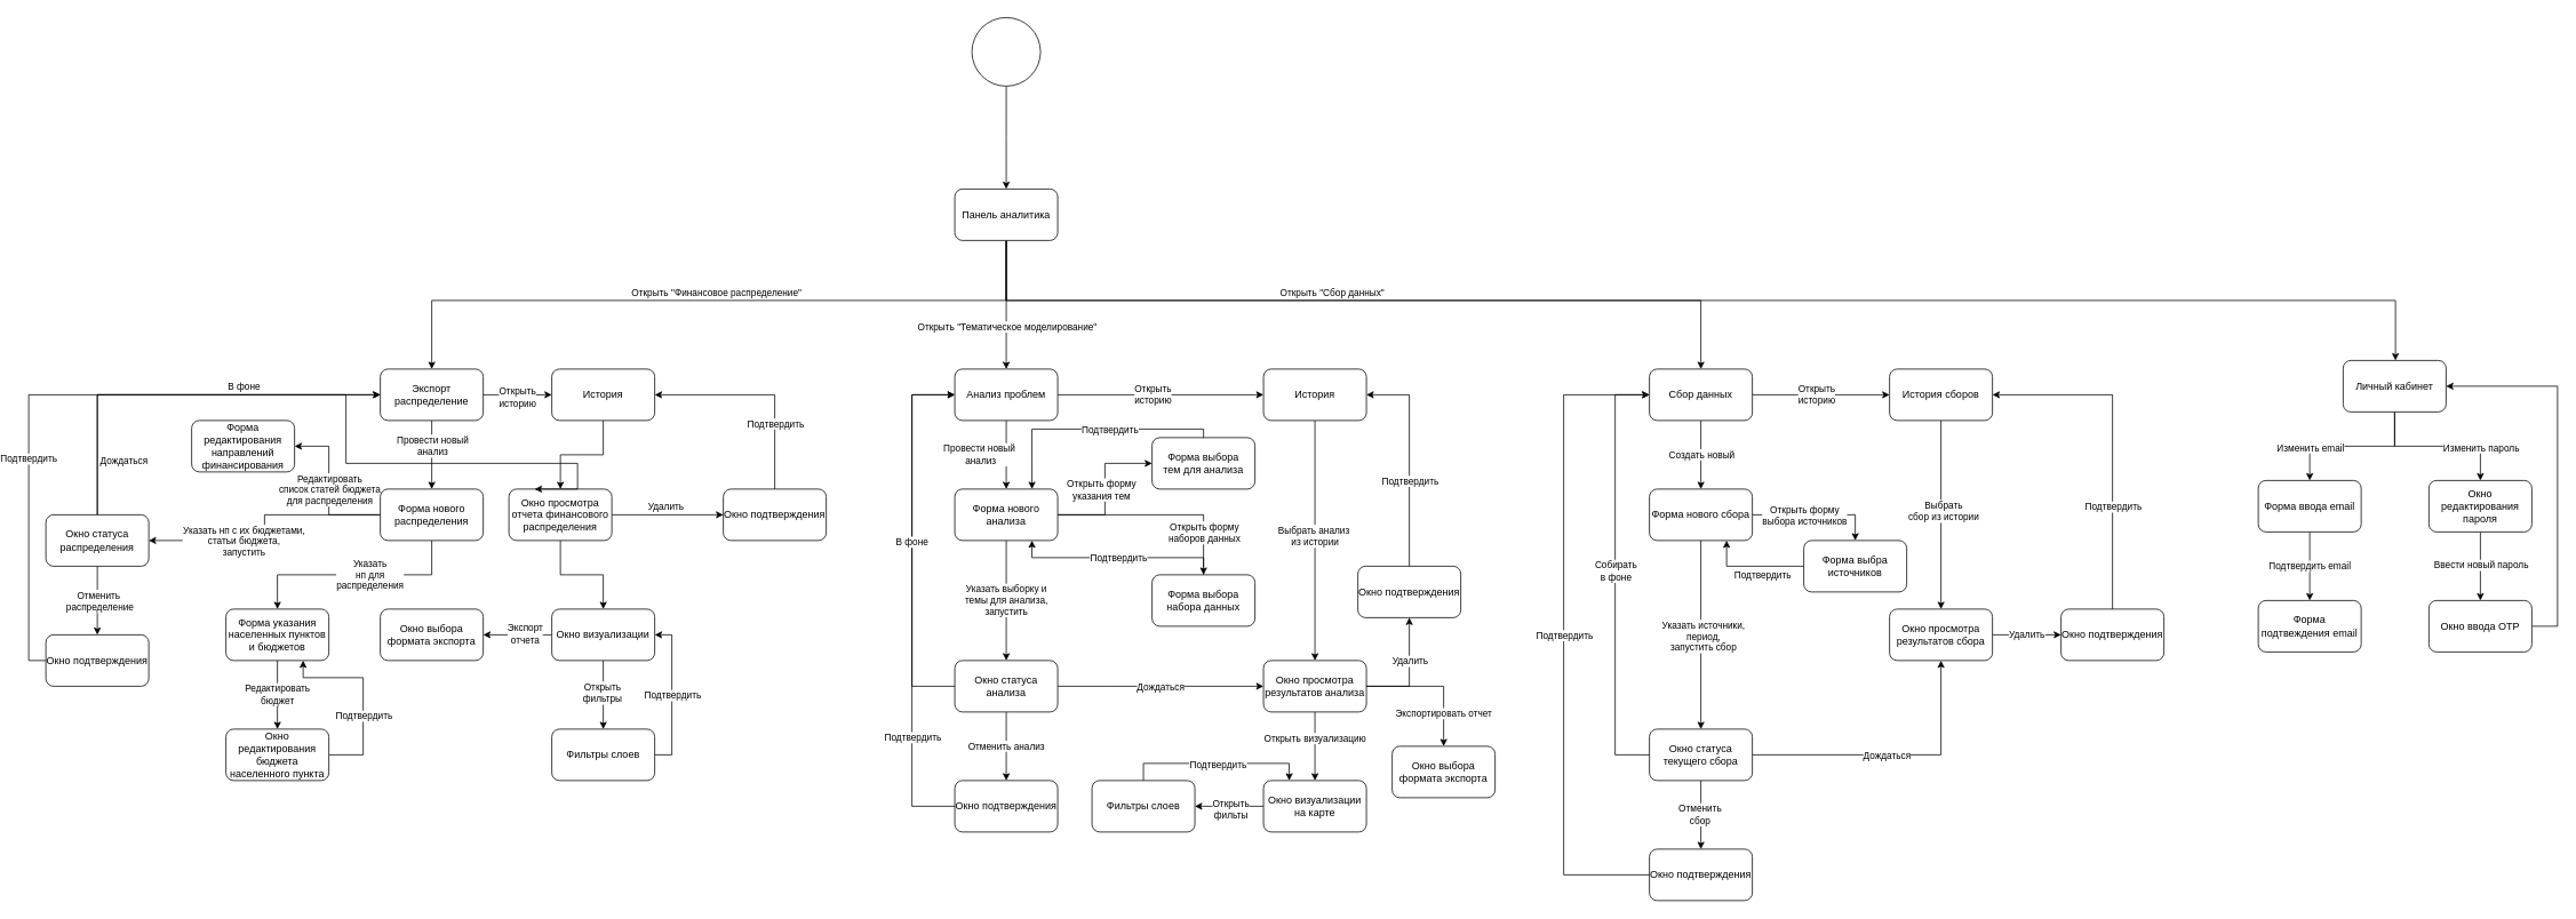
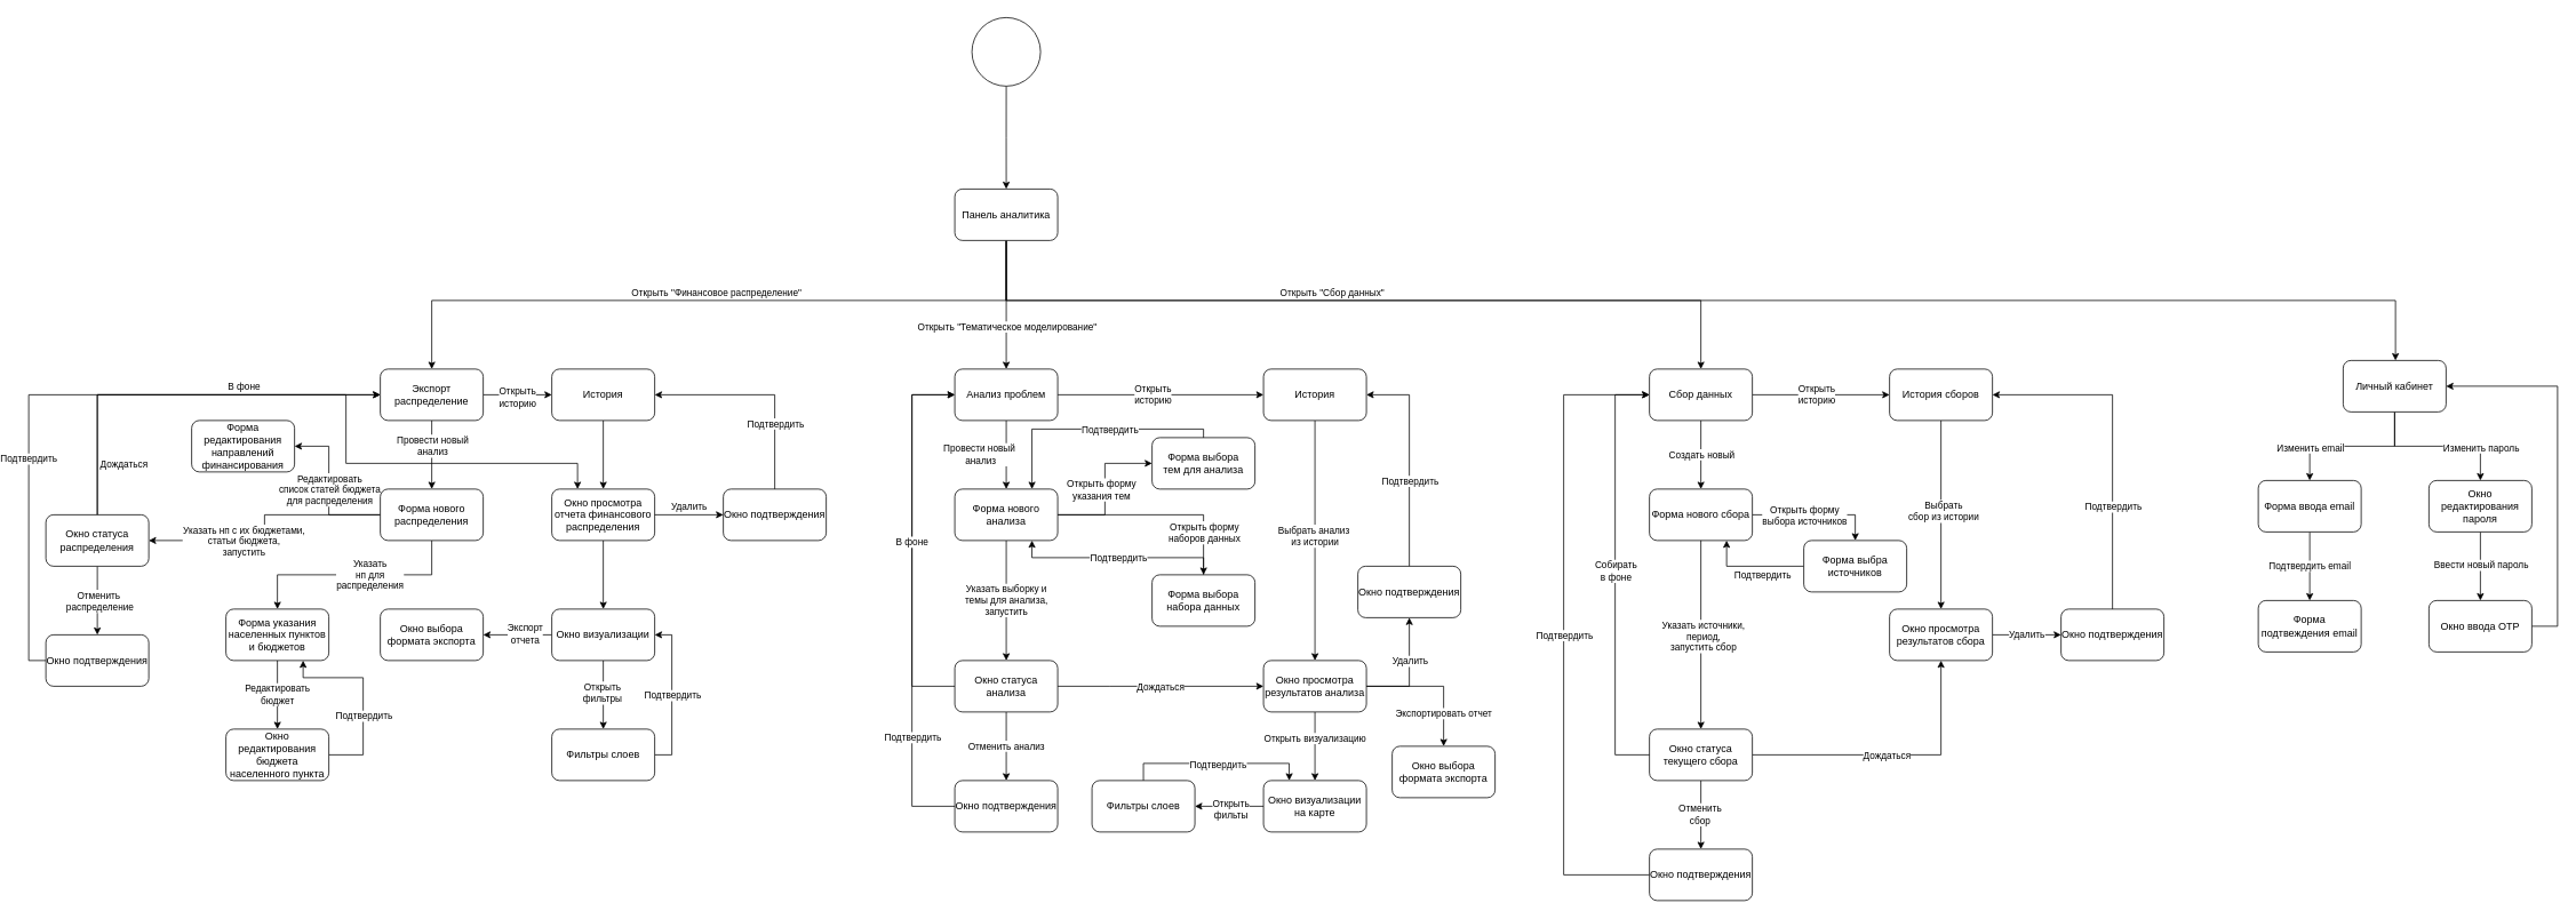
- <mxCell id="105" value="Окно просмотра отчета финансового распределения" style="whiteSpace=wrap;html=1;rounded=1;" vertex="1" parent="1"><mxGeometry x="580" y="570" width="120" height="60" as="geometry" /></mxCell>
+ <mxCell id="105" value="Окно просмотра отчета финансового распределения" style="whiteSpace=wrap;html=1;rounded=1;" vertex="1" parent="1"><mxGeometry x="630" y="570" width="120" height="60" as="geometry" /></mxCell>
